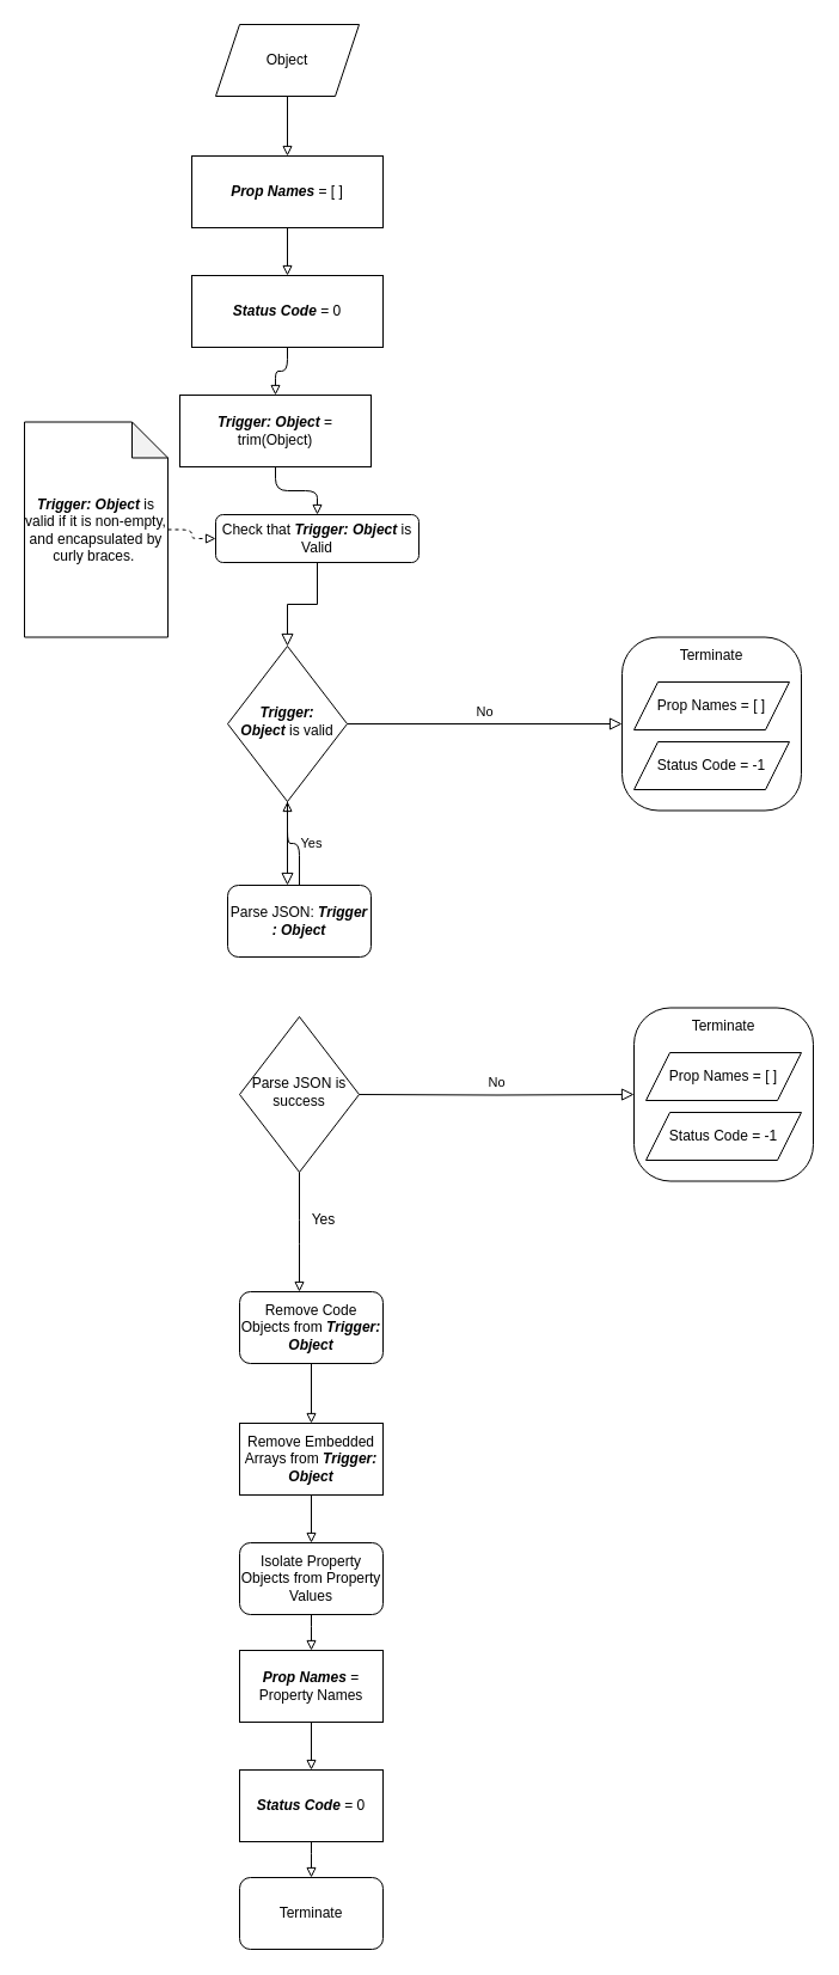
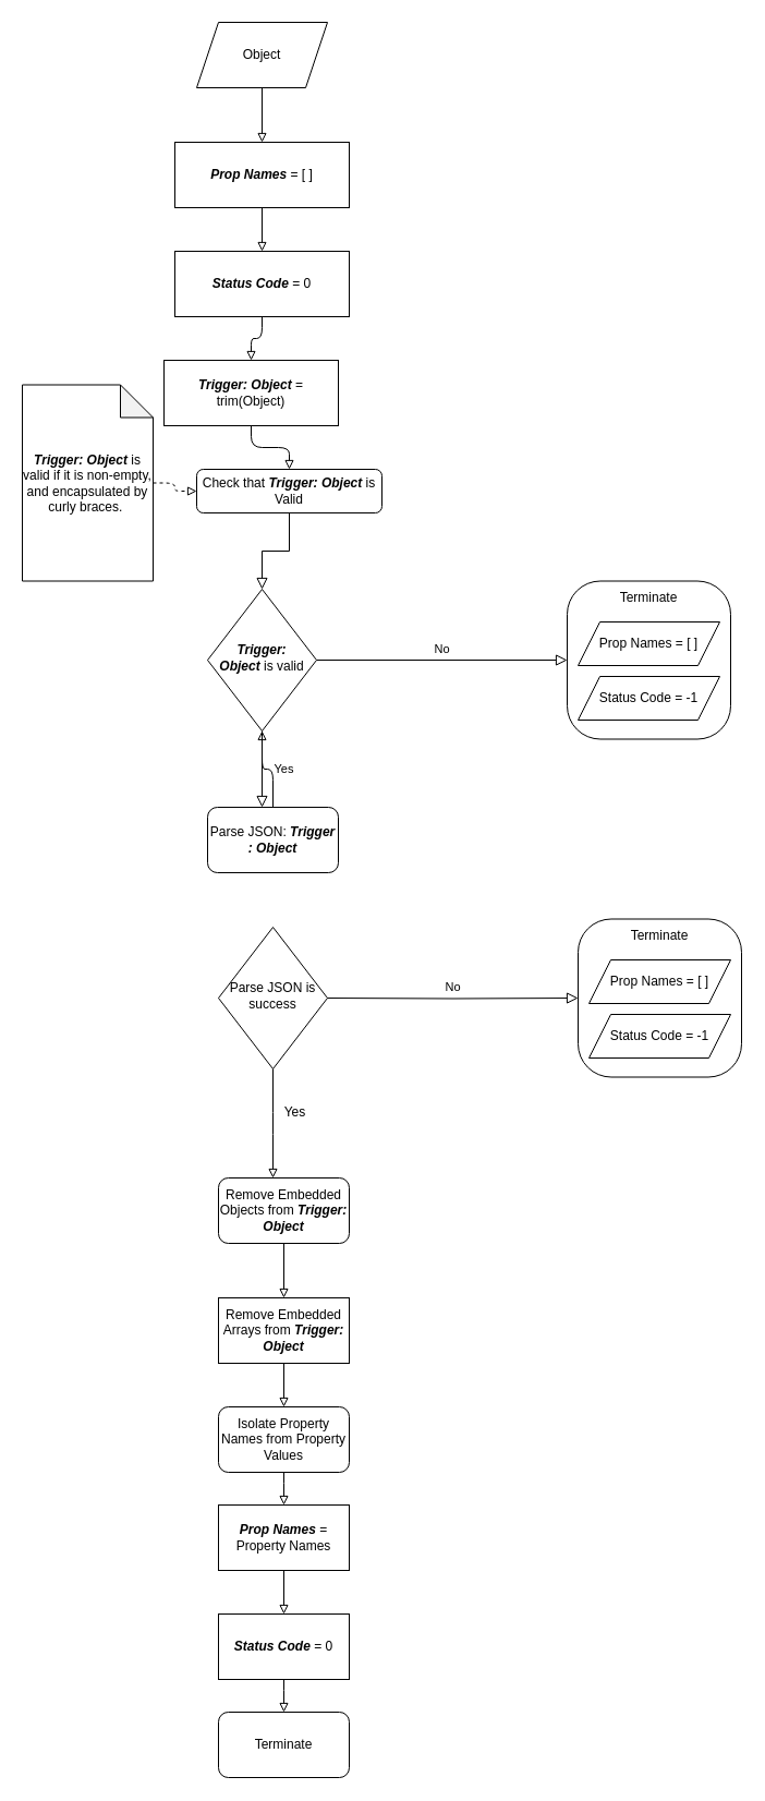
- <mxCell id="30" value="Remove Code Objects from &lt;b&gt;&lt;i&gt;Trigger: Object&lt;/i&gt;&lt;/b&gt;" style="rounded=1;whiteSpace=wrap;html=1;" vertex="1" parent="1"><mxGeometry x="200" y="1080" width="120" height="60" as="geometry" /></mxCell>
+ <mxCell id="30" value="Remove Embedded Objects from &lt;b&gt;&lt;i&gt;Trigger: Object&lt;/i&gt;&lt;/b&gt;" style="rounded=1;whiteSpace=wrap;html=1;" vertex="1" parent="1"><mxGeometry x="200" y="1080" width="120" height="60" as="geometry" /></mxCell>
- <mxCell id="34" value="Isolate Property Objects from Property Values" style="rounded=1;whiteSpace=wrap;html=1;" vertex="1" parent="1"><mxGeometry x="200" y="1290" width="120" height="60" as="geometry" /></mxCell>
+ <mxCell id="34" value="Isolate Property Names from Property Values" style="rounded=1;whiteSpace=wrap;html=1;" vertex="1" parent="1"><mxGeometry x="200" y="1290" width="120" height="60" as="geometry" /></mxCell>
